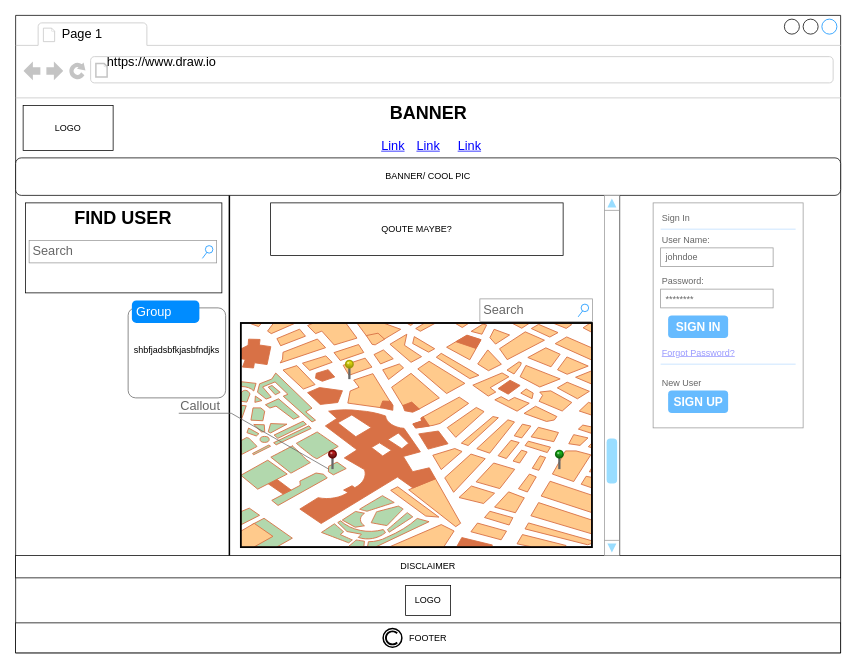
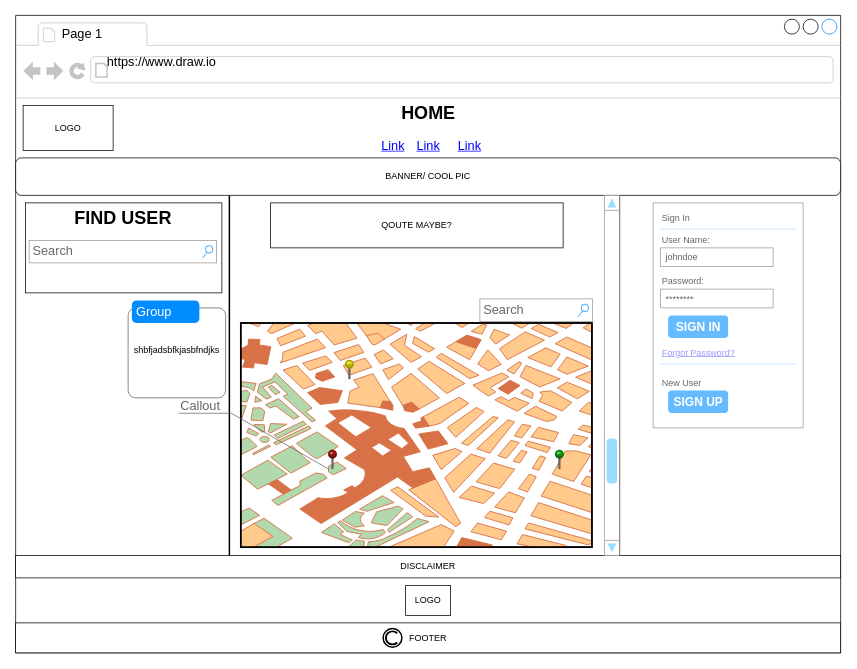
- <mxCell id="31" value="BANNER" style="text;strokeColor=none;fillColor=none;html=1;fontSize=24;fontStyle=1;verticalAlign=middle;align=center;comic=0;" parent="1" vertex="1"><mxGeometry x="520" y="130" width="100" height="40" as="geometry" /></mxCell>
+ <mxCell id="31" value="HOME" style="text;strokeColor=none;fillColor=none;html=1;fontSize=24;fontStyle=1;verticalAlign=middle;align=center;comic=0;" parent="1" vertex="1"><mxGeometry x="520" y="130" width="100" height="40" as="geometry" /></mxCell>
- <mxCell id="24" value="QOUTE MAYBE?" style="rounded=0;whiteSpace=wrap;html=1;" parent="2" vertex="1"><mxGeometry x="340" y="250" width="390" height="70" as="geometry" /></mxCell>
+ <mxCell id="24" value="QOUTE MAYBE?" style="rounded=0;whiteSpace=wrap;html=1;" parent="2" vertex="1"><mxGeometry x="340" y="250" width="390" height="60" as="geometry" /></mxCell>
